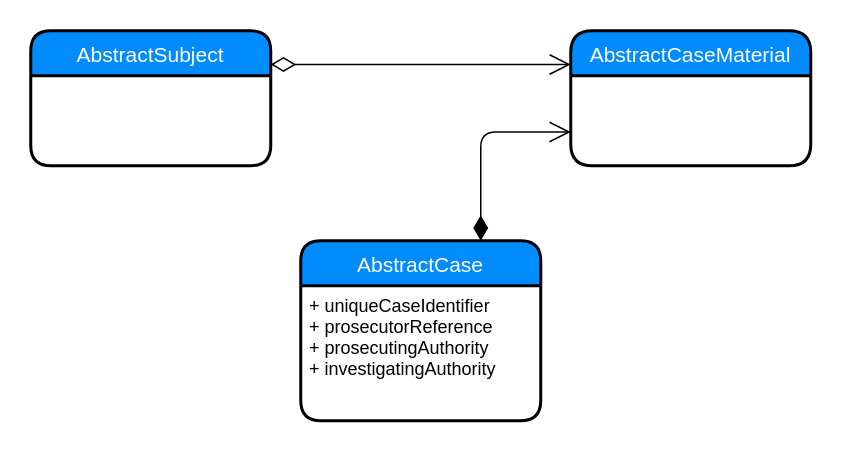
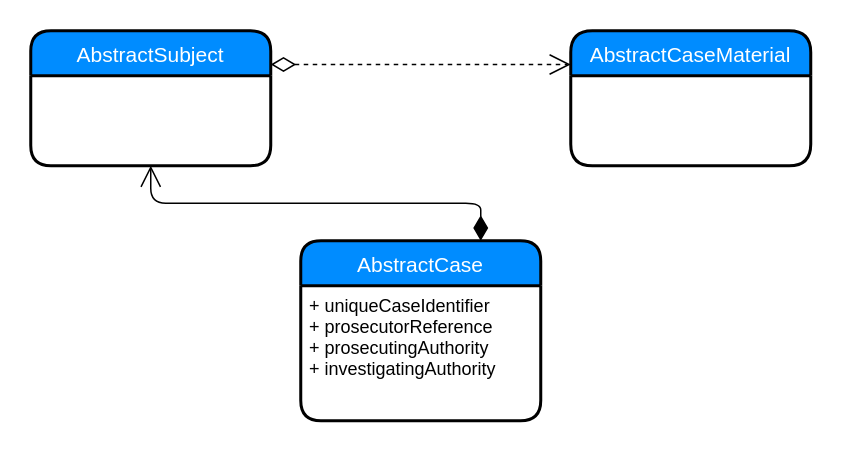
- <mxCell id="7" value="" style="endArrow=open;html=1;endSize=12;startArrow=diamondThin;startSize=14;startFill=0;edgeStyle=orthogonalEdgeStyle;align=left;verticalAlign=bottom;entryX=0;entryY=0.25;entryDx=0;entryDy=0;exitX=1;exitY=0.25;exitDx=0;exitDy=0;" edge="1" parent="1" source="6" target="4"><mxGeometry x="-1" y="3" relative="1" as="geometry"><mxPoint x="180" y="34" as="sourcePoint" /><mxPoint x="380" y="50" as="targetPoint" /></mxGeometry></mxCell>
+ <mxCell id="7" value="" style="endArrow=open;html=1;endSize=12;startArrow=diamondThin;startSize=14;startFill=0;edgeStyle=orthogonalEdgeStyle;align=left;verticalAlign=bottom;entryX=0;entryY=0.25;entryDx=0;entryDy=0;exitX=1;exitY=0.25;exitDx=0;exitDy=0;dashed=1;" edge="1" parent="1" source="6" target="4"><mxGeometry x="-1" y="3" relative="1" as="geometry"><mxPoint x="180" y="34" as="sourcePoint" /><mxPoint x="380" y="50" as="targetPoint" /></mxGeometry></mxCell>
- <mxCell id="5" value="" style="endArrow=open;html=1;endSize=12;startArrow=diamondThin;startSize=14;startFill=1;edgeStyle=orthogonalEdgeStyle;align=left;verticalAlign=bottom;exitX=0.75;exitY=0;exitDx=0;exitDy=0;entryX=0;entryY=0.75;entryDx=0;entryDy=0;" parent="1" source="2" target="4" edge="1"><mxGeometry x="-1" y="3" relative="1" as="geometry"><mxPoint x="350" y="100" as="sourcePoint" /><mxPoint x="510" y="100" as="targetPoint" /></mxGeometry></mxCell>
+ <mxCell id="5" value="" style="endArrow=open;html=1;endSize=12;startArrow=diamondThin;startSize=14;startFill=1;edgeStyle=orthogonalEdgeStyle;align=left;verticalAlign=bottom;exitX=0.75;exitY=0;exitDx=0;exitDy=0;" parent="1" source="2" target="6" edge="1"><mxGeometry x="-1" y="3" relative="1" as="geometry"><mxPoint x="350" y="100" as="sourcePoint" /><mxPoint x="510" y="100" as="targetPoint" /></mxGeometry></mxCell>
